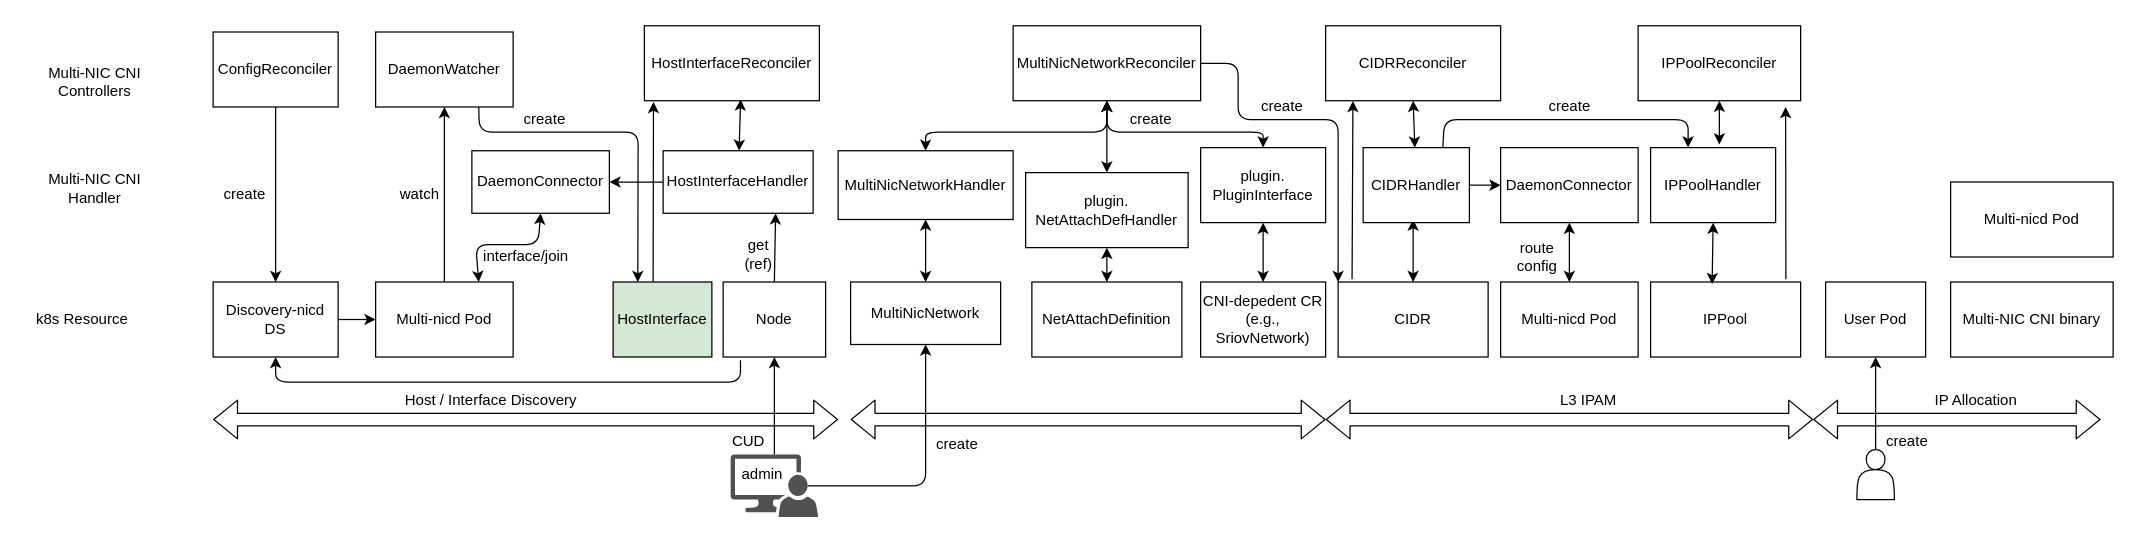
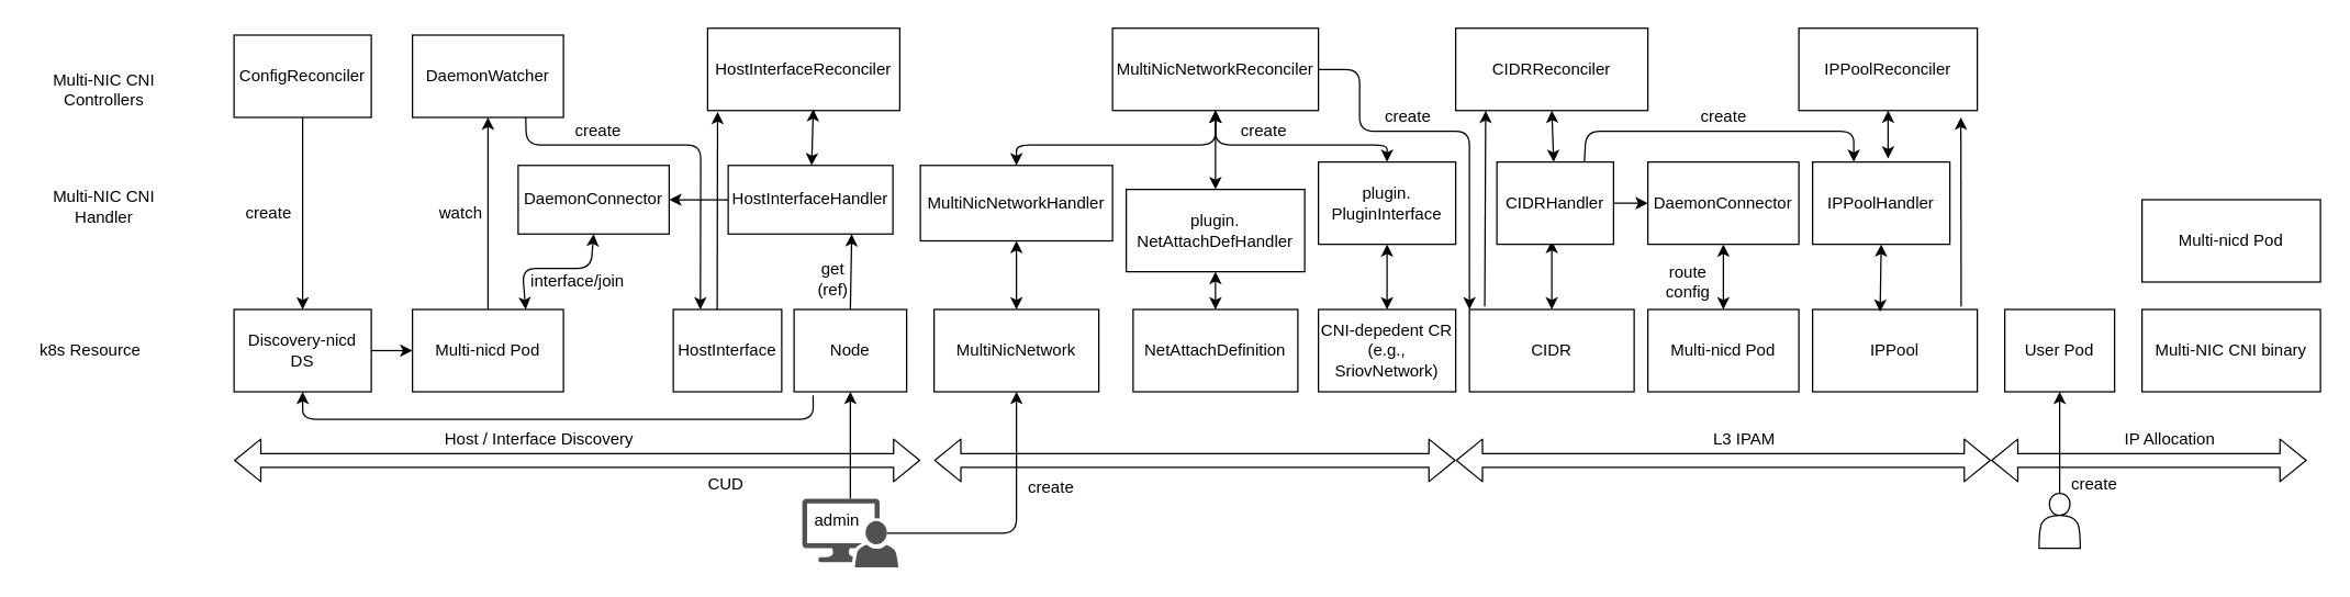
- <mxCell id="14" value="MultiNicNetwork" style="rounded=0;whiteSpace=wrap;html=1;" vertex="1" parent="1"><mxGeometry x="680" y="225" width="120" height="50" as="geometry" /></mxCell>
+ <mxCell id="14" value="MultiNicNetwork" style="rounded=0;whiteSpace=wrap;html=1;" vertex="1" parent="1"><mxGeometry x="680" y="225" width="120" height="60" as="geometry" /></mxCell>
- <mxCell id="6" value="HostInterface" style="rounded=0;whiteSpace=wrap;html=1;fillColor=#d5e8d4;" vertex="1" parent="1"><mxGeometry x="490" y="225" width="79" height="60" as="geometry" /></mxCell>
+ <mxCell id="6" value="HostInterface" style="rounded=0;whiteSpace=wrap;html=1;" vertex="1" parent="1"><mxGeometry x="490" y="225" width="79" height="60" as="geometry" /></mxCell>
- <mxCell id="73" value="CUD" style="text;html=1;align=center;verticalAlign=middle;resizable=0;points=[];autosize=1;strokeColor=none;fillColor=none;" vertex="1" parent="1"><mxGeometry x="578" y="343" width="40" height="20" as="geometry" /></mxCell>
+ <mxCell id="73" value="CUD" style="text;html=1;align=center;verticalAlign=middle;resizable=0;points=[];autosize=1;strokeColor=none;fillColor=none;" vertex="1" parent="1"><mxGeometry x="508" y="343" width="40" height="20" as="geometry" /></mxCell>
